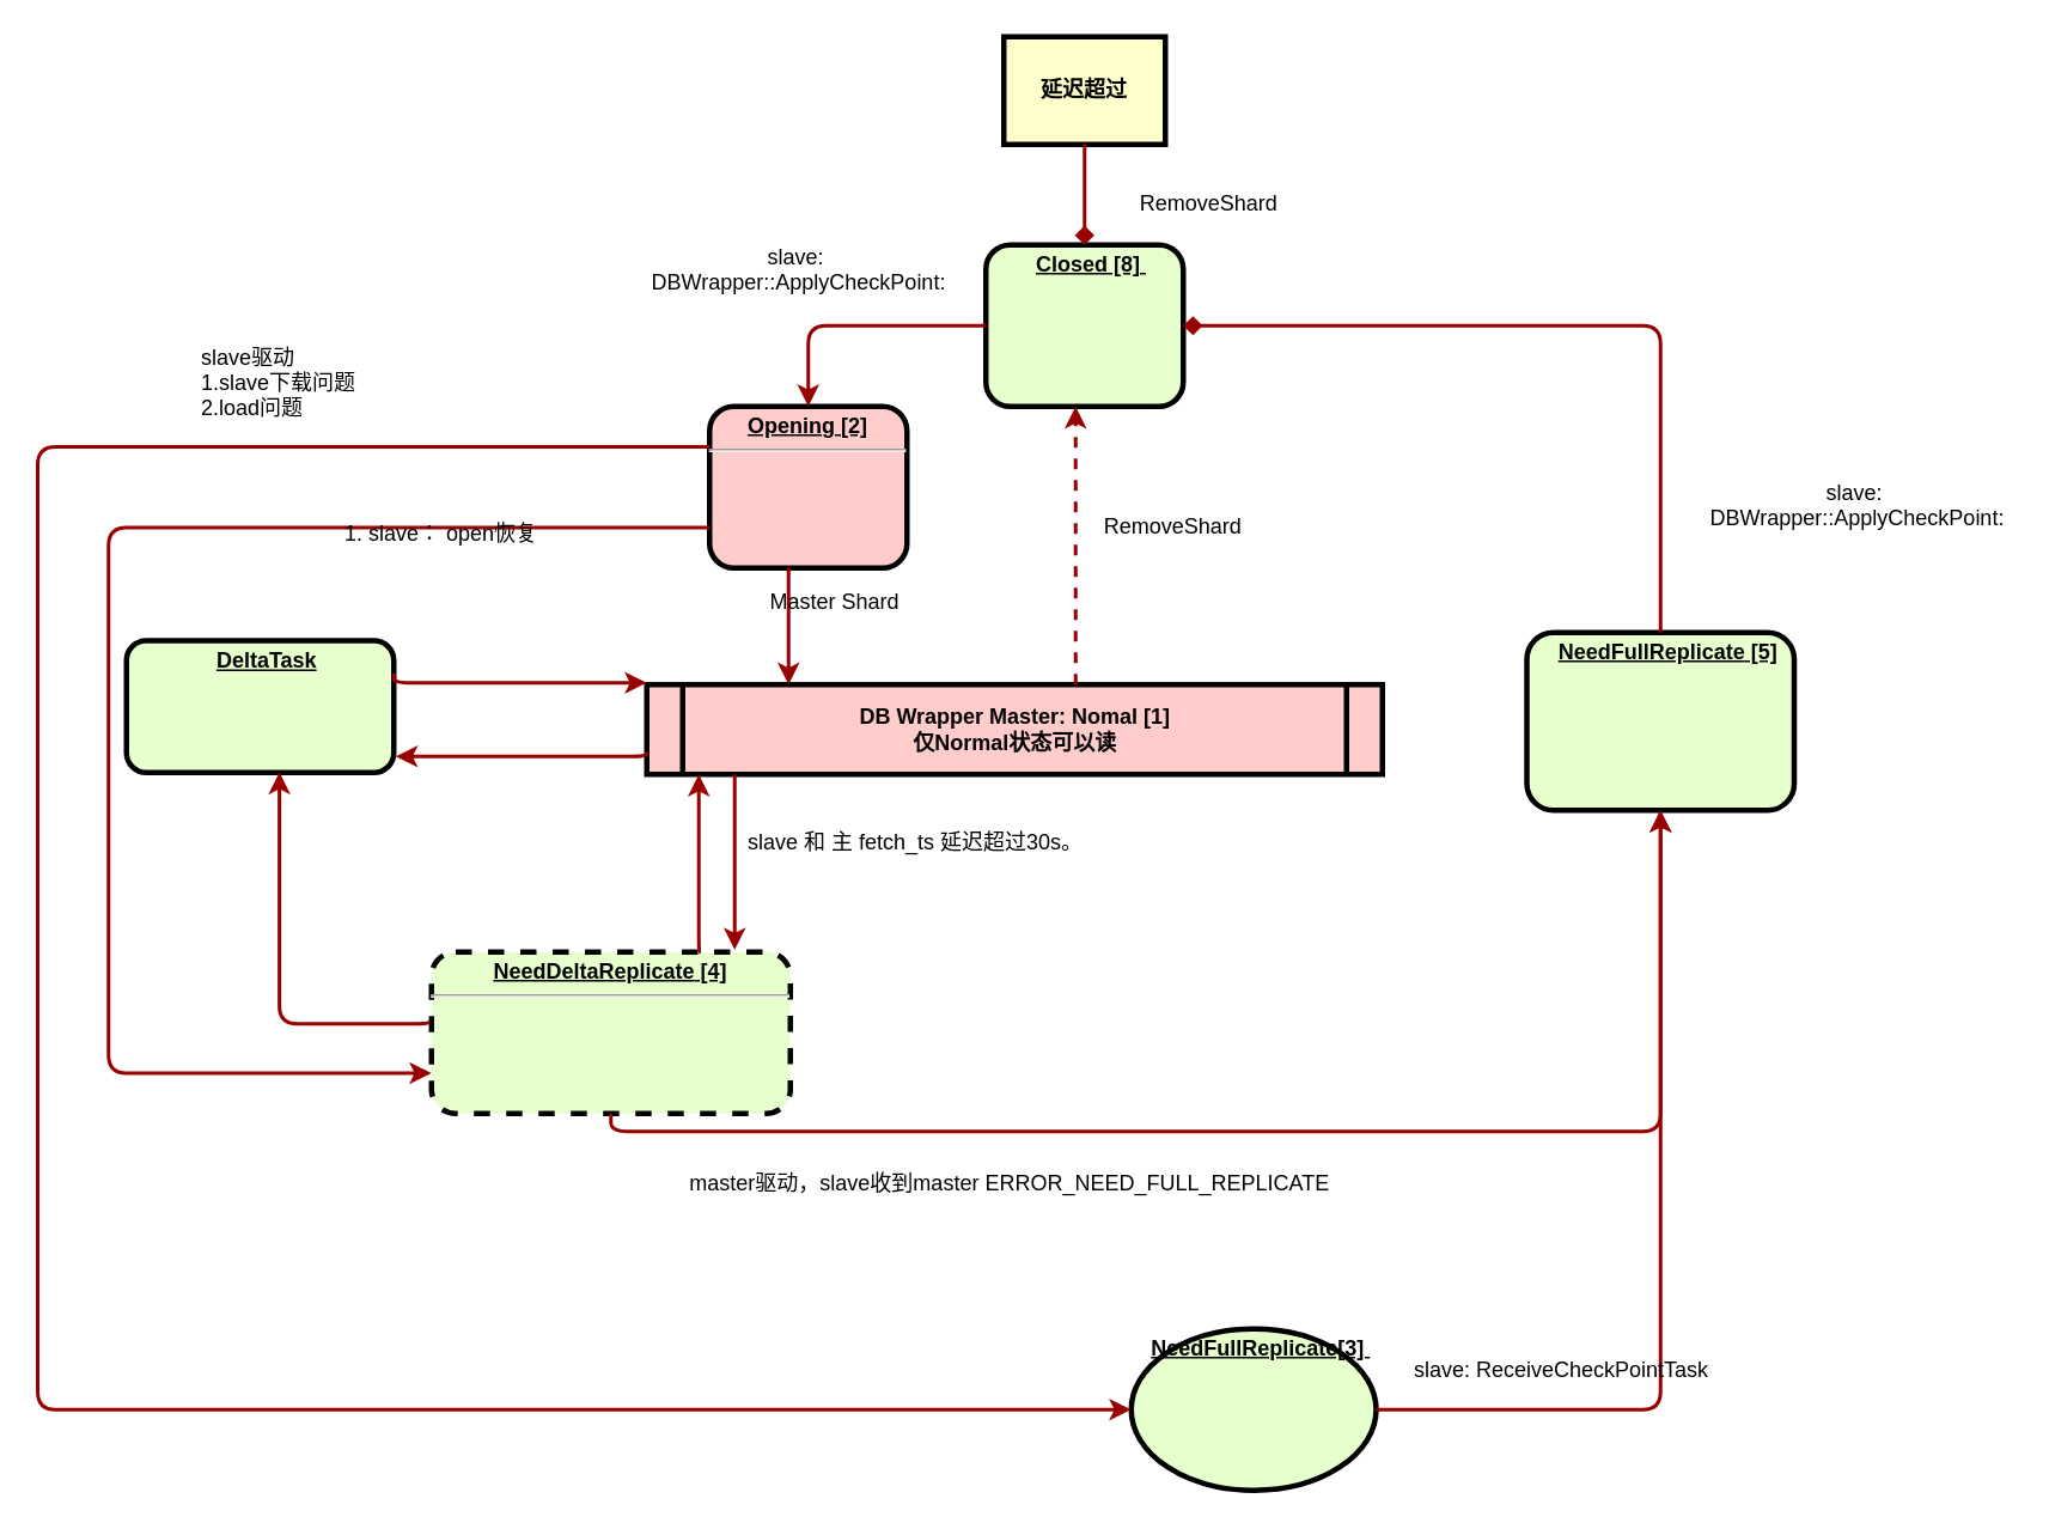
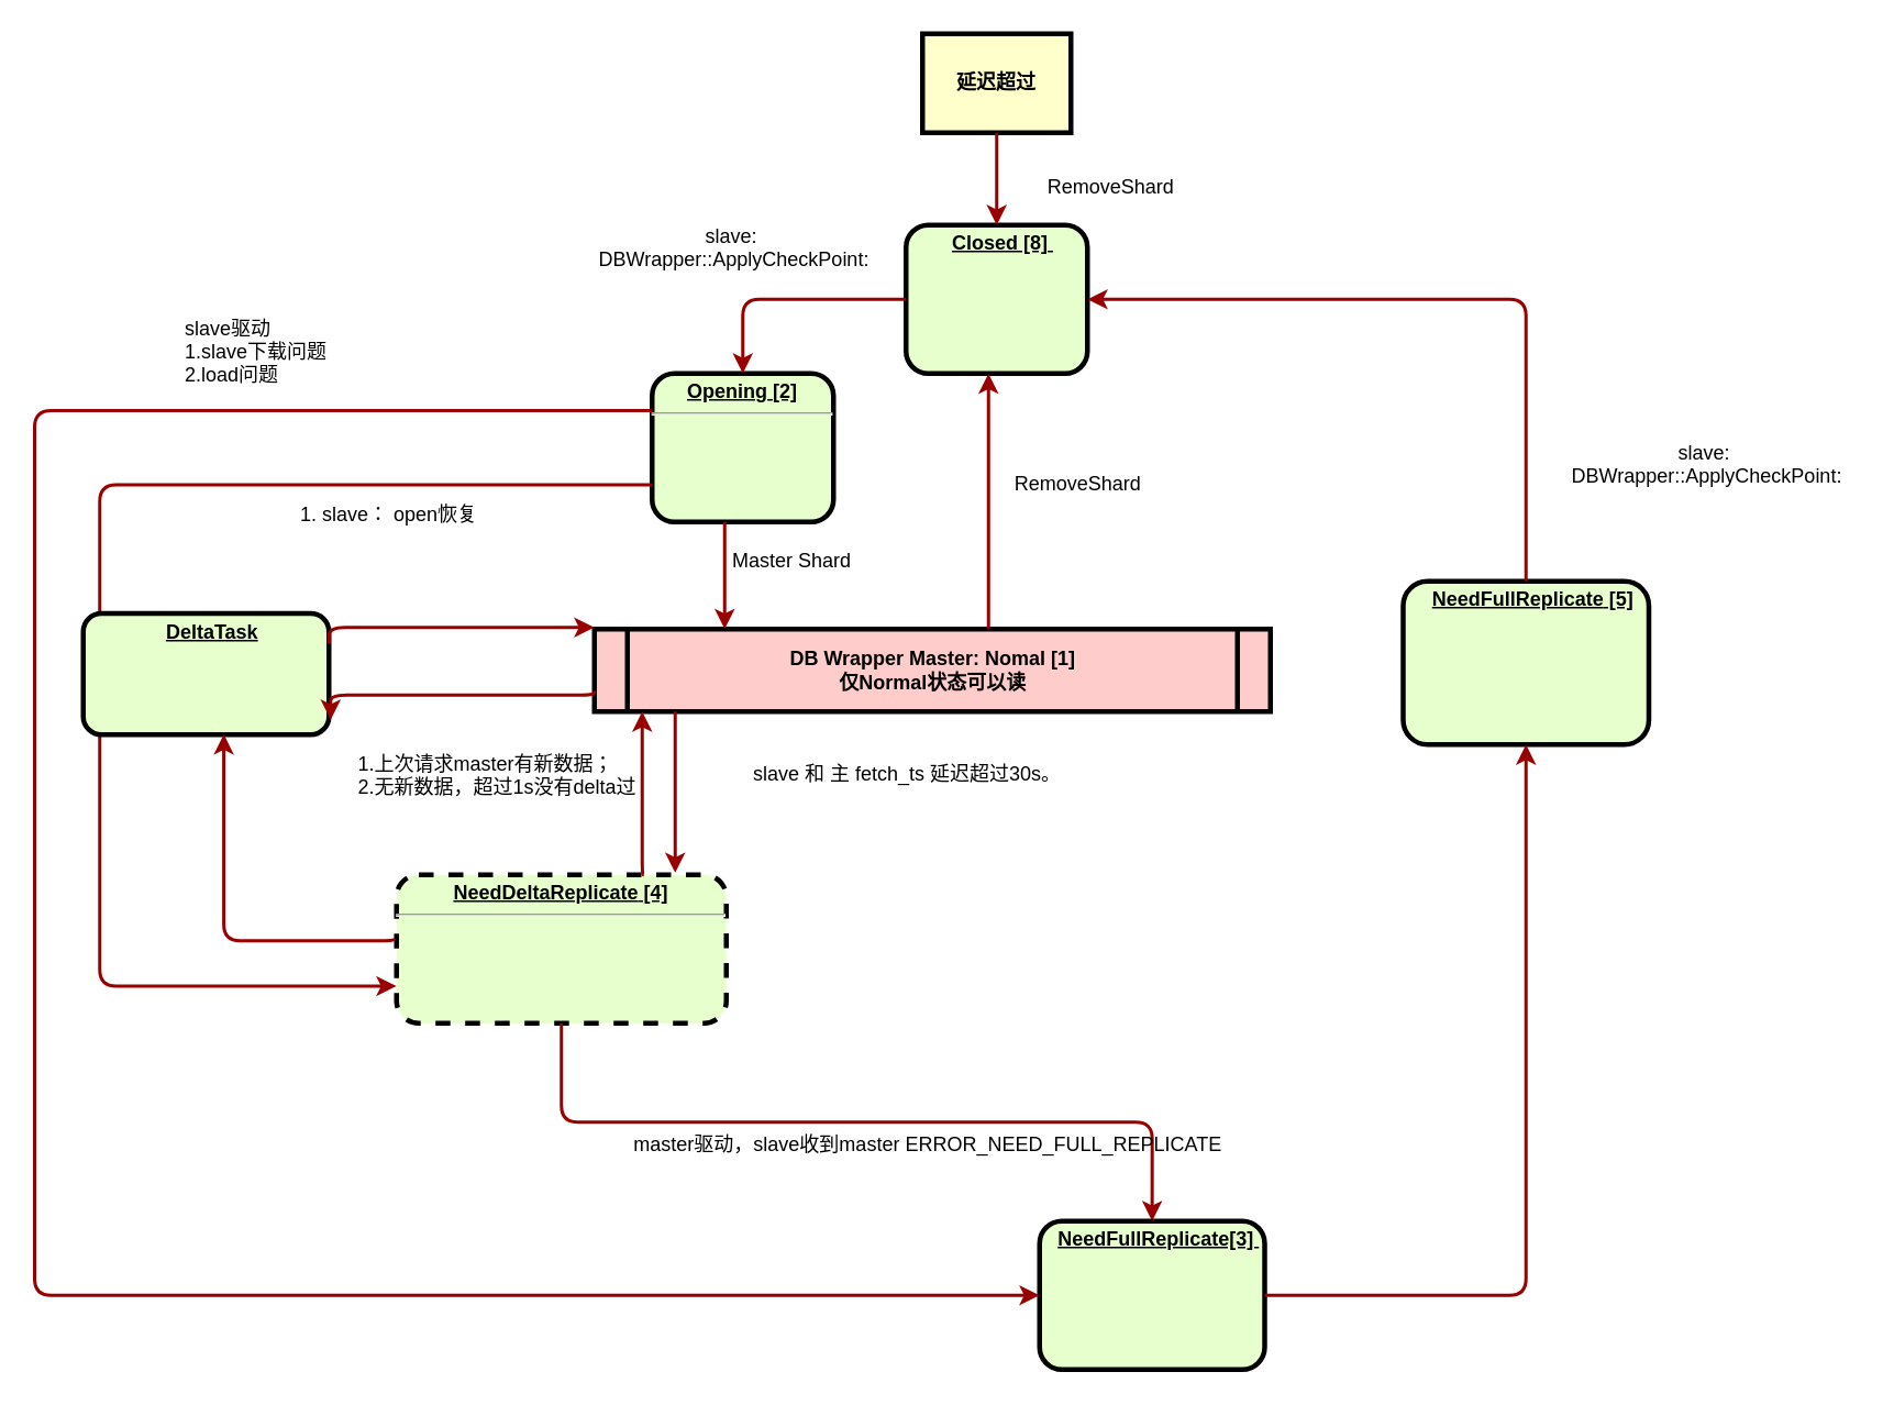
- <mxCell id="28" value="" style="elbow=horizontal;strokeColor=#990000;strokeWidth=2;entryX=0.5;entryY=0;entryDx=0;entryDy=0;exitX=0.5;exitY=1;exitDx=0;exitDy=0;endArrow=diamond;" edge="1" parent="1" source="27" target="4"><mxGeometry width="100" height="100" relative="1" as="geometry"><mxPoint x="590" y="90" as="sourcePoint" /><mxPoint x="590" y="245" as="targetPoint" /></mxGeometry></mxCell>
+ <mxCell id="28" value="" style="elbow=horizontal;strokeColor=#990000;strokeWidth=2;entryX=0.5;entryY=0;entryDx=0;entryDy=0;exitX=0.5;exitY=1;exitDx=0;exitDy=0;" edge="1" parent="1" source="27" target="4"><mxGeometry width="100" height="100" relative="1" as="geometry"><mxPoint x="590" y="90" as="sourcePoint" /><mxPoint x="590" y="245" as="targetPoint" /></mxGeometry></mxCell>
- <mxCell id="25" value="" style="edgeStyle=orthogonalEdgeStyle;elbow=horizontal;strokeColor=#990000;strokeWidth=2;exitX=0.5;exitY=0;exitDx=0;exitDy=0;entryX=1;entryY=0.5;entryDx=0;entryDy=0;endArrow=diamond;" edge="1" parent="1" source="5" target="4"><mxGeometry width="100" height="100" relative="1" as="geometry"><mxPoint x="787" y="555" as="sourcePoint" /><mxPoint x="935" y="461" as="targetPoint" /></mxGeometry></mxCell>
+ <mxCell id="25" value="" style="edgeStyle=orthogonalEdgeStyle;elbow=horizontal;strokeColor=#990000;strokeWidth=2;exitX=0.5;exitY=0;exitDx=0;exitDy=0;entryX=1;entryY=0.5;entryDx=0;entryDy=0;" edge="1" parent="1" source="5" target="4"><mxGeometry width="100" height="100" relative="1" as="geometry"><mxPoint x="787" y="555" as="sourcePoint" /><mxPoint x="935" y="461" as="targetPoint" /></mxGeometry></mxCell>
- <mxCell id="2" value="&lt;p style=&quot;margin: 0px; margin-top: 4px; text-align: center; text-decoration: underline;&quot;&gt;&lt;span style=&quot;background-color: initial;&quot;&gt;Opening&lt;/span&gt;&lt;strong&gt;&amp;nbsp;&lt;/strong&gt;&lt;span style=&quot;background-color: initial;&quot;&gt;[2]&lt;/span&gt;&lt;strong&gt;&lt;br&gt;&lt;/strong&gt;&lt;/p&gt;&lt;hr&gt;&lt;p style=&quot;margin: 0px; margin-left: 8px;&quot;&gt;&lt;/p&gt;&lt;div class=&quot;lake-content&quot;&gt;&lt;p style=&quot;margin: 0px; padding: 0px; min-height: 24px;&quot; class=&quot;ne-p&quot; id=&quot;u4ac3bd98&quot;&gt;&lt;br&gt;&lt;/p&gt;&lt;/div&gt;" style="verticalAlign=middle;align=center;overflow=fill;fontSize=12;fontFamily=Helvetica;html=1;rounded=1;fontStyle=1;strokeWidth=3;fillColor=#ffcccc;" parent="1" vertex="1"><mxGeometry x="395" y="226" width="110" height="90" as="geometry" /></mxCell>
+ <mxCell id="2" value="&lt;p style=&quot;margin: 0px; margin-top: 4px; text-align: center; text-decoration: underline;&quot;&gt;&lt;span style=&quot;background-color: initial;&quot;&gt;Opening&lt;/span&gt;&lt;strong&gt;&amp;nbsp;&lt;/strong&gt;&lt;span style=&quot;background-color: initial;&quot;&gt;[2]&lt;/span&gt;&lt;strong&gt;&lt;br&gt;&lt;/strong&gt;&lt;/p&gt;&lt;hr&gt;&lt;p style=&quot;margin: 0px; margin-left: 8px;&quot;&gt;&lt;/p&gt;&lt;div class=&quot;lake-content&quot;&gt;&lt;p style=&quot;margin: 0px; padding: 0px; min-height: 24px;&quot; class=&quot;ne-p&quot; id=&quot;u4ac3bd98&quot;&gt;&lt;br&gt;&lt;/p&gt;&lt;/div&gt;" style="verticalAlign=middle;align=center;overflow=fill;fontSize=12;fontFamily=Helvetica;html=1;rounded=1;fontStyle=1;strokeWidth=3;fillColor=#E6FFCC" parent="1" vertex="1"><mxGeometry x="395" y="226" width="110" height="90" as="geometry" /></mxCell>
- <mxCell id="17" value="1. slave： open恢复&#10;&#10;" style="text;spacingTop=-5;align=left;" vertex="1" parent="1"><mxGeometry x="190" y="288" width="170" height="27" as="geometry" /></mxCell>
+ <mxCell id="17" value="1. slave： open恢复&#10;&#10;" style="text;spacingTop=-5;align=left;" vertex="1" parent="1"><mxGeometry x="180" y="303" width="170" height="27" as="geometry" /></mxCell>
- <mxCell id="10" value="" style="edgeStyle=elbowEdgeStyle;elbow=horizontal;strokeColor=#990000;strokeWidth=2;dashed=1;" parent="1" source="3" target="4" edge="1"><mxGeometry width="100" height="100" relative="1" as="geometry"><mxPoint x="539" y="360" as="sourcePoint" /><mxPoint x="639" y="260" as="targetPoint" /><Array as="points"><mxPoint x="599" y="300" /></Array></mxGeometry></mxCell>
+ <mxCell id="10" value="" style="edgeStyle=elbowEdgeStyle;elbow=horizontal;strokeColor=#990000;strokeWidth=2" parent="1" source="3" target="4" edge="1"><mxGeometry width="100" height="100" relative="1" as="geometry"><mxPoint x="539" y="360" as="sourcePoint" /><mxPoint x="639" y="260" as="targetPoint" /><Array as="points"><mxPoint x="599" y="300" /></Array></mxGeometry></mxCell>
- <mxCell id="9" value="Master Shard" style="text;spacingTop=-5;align=center" parent="1" vertex="1"><mxGeometry x="450" y="326" width="30" height="20" as="geometry" /></mxCell>
+ <mxCell id="9" value="Master Shard" style="text;spacingTop=-5;align=center" parent="1" vertex="1"><mxGeometry x="465" y="331" width="30" height="20" as="geometry" /></mxCell>
- <mxCell id="18" value="&lt;p style=&quot;margin: 0px; margin-top: 4px; text-align: center; text-decoration: underline;&quot;&gt;&lt;/p&gt;&lt;p style=&quot;margin: 0px; margin-left: 8px;&quot;&gt;&lt;strong&gt;&lt;u&gt;DeltaTask&lt;/u&gt;&lt;br&gt;&lt;/strong&gt;&lt;br&gt;&lt;/p&gt;" style="verticalAlign=middle;align=center;overflow=fill;fontSize=12;fontFamily=Helvetica;html=1;rounded=1;fontStyle=1;strokeWidth=3;fillColor=#E6FFCC" vertex="1" parent="1"><mxGeometry x="70" y="356.5" width="149" height="73.5" as="geometry" /></mxCell>
+ <mxCell id="18" value="&lt;p style=&quot;margin: 0px; margin-top: 4px; text-align: center; text-decoration: underline;&quot;&gt;&lt;/p&gt;&lt;p style=&quot;margin: 0px; margin-left: 8px;&quot;&gt;&lt;strong&gt;&lt;u&gt;DeltaTask&lt;/u&gt;&lt;br&gt;&lt;/strong&gt;&lt;br&gt;&lt;/p&gt;" style="verticalAlign=middle;align=center;overflow=fill;fontSize=12;fontFamily=Helvetica;html=1;rounded=1;fontStyle=1;strokeWidth=3;fillColor=#E6FFCC" vertex="1" parent="1"><mxGeometry x="50" y="371.5" width="149" height="73.5" as="geometry" /></mxCell>
+ <mxCell id="21" value="&#10;1.上次请求master有新数据；&#10;2.无新数据，超过1s没有delta过" style="text;spacingTop=-5;align=left;" vertex="1" parent="1"><mxGeometry x="215" y="440.5" width="180" height="59" as="geometry" /></mxCell>
- <mxCell id="13" value="slave 和 主 fetch_ts 延迟超过30s。&#10;" style="text;spacingTop=-5;align=center" parent="1" vertex="1"><mxGeometry x="495" y="460" width="30" height="20" as="geometry" /></mxCell>
+ <mxCell id="13" value="slave 和 主 fetch_ts 延迟超过30s。&#10;" style="text;spacingTop=-5;align=center" parent="1" vertex="1"><mxGeometry x="535" y="460" width="30" height="20" as="geometry" /></mxCell>
- <mxCell id="32" value="" style="edgeStyle=orthogonalEdgeStyle;elbow=horizontal;strokeColor=#990000;strokeWidth=2;exitX=0.5;exitY=1;exitDx=0;exitDy=0;" edge="1" parent="1" source="6" target="5"><mxGeometry width="100" height="100" relative="1" as="geometry"><mxPoint x="559" y="191" as="sourcePoint" /><mxPoint x="460" y="236" as="targetPoint" /></mxGeometry></mxCell>
+ <mxCell id="32" value="" style="edgeStyle=orthogonalEdgeStyle;elbow=horizontal;strokeColor=#990000;strokeWidth=2;exitX=0.5;exitY=1;exitDx=0;exitDy=0;entryX=0.5;entryY=0;entryDx=0;entryDy=0;" edge="1" parent="1" source="6" target="7"><mxGeometry width="100" height="100" relative="1" as="geometry"><mxPoint x="559" y="191" as="sourcePoint" /><mxPoint x="460" y="236" as="targetPoint" /></mxGeometry></mxCell>
- <mxCell id="33" value="master驱动，slave收到master ERROR_NEED_FULL_REPLICATE" style="text;spacingTop=-5;align=center" vertex="1" parent="1"><mxGeometry x="370" y="650" width="385" height="20" as="geometry" /></mxCell>
+ <mxCell id="33" value="master驱动，slave收到master ERROR_NEED_FULL_REPLICATE" style="text;spacingTop=-5;align=center" vertex="1" parent="1"><mxGeometry x="370" y="685" width="385" height="20" as="geometry" /></mxCell>
- <mxCell id="24" value="&#10;slave: ReceiveCheckPointTask" style="text;spacingTop=-5;align=center" vertex="1" parent="1"><mxGeometry x="780" y="740" width="180" height="45" as="geometry" /></mxCell>
- <mxCell id="7" value="&lt;p style=&quot;margin: 0px; margin-top: 4px; text-align: center; text-decoration: underline;&quot;&gt;&lt;/p&gt;&lt;p style=&quot;margin: 0px; margin-left: 8px;&quot;&gt;&lt;span style=&quot;text-decoration-line: underline; background-color: initial;&quot;&gt;NeedFullReplicate[3]&amp;nbsp;&lt;/span&gt;&lt;/p&gt;&lt;p style=&quot;margin: 0px; margin-left: 8px;&quot;&gt;&lt;br&gt;&lt;/p&gt;" style="ellipse;verticalAlign=middle;align=center;overflow=fill;fontSize=12;fontFamily=Helvetica;html=1;fontStyle=1;strokeWidth=3;fillColor=#E6FFCC;" parent="1" vertex="1"><mxGeometry x="630" y="740" width="136.5" height="90" as="geometry" /></mxCell>
+ <mxCell id="7" value="&lt;p style=&quot;margin: 0px; margin-top: 4px; text-align: center; text-decoration: underline;&quot;&gt;&lt;/p&gt;&lt;p style=&quot;margin: 0px; margin-left: 8px;&quot;&gt;&lt;span style=&quot;text-decoration-line: underline; background-color: initial;&quot;&gt;NeedFullReplicate[3]&amp;nbsp;&lt;/span&gt;&lt;/p&gt;&lt;p style=&quot;margin: 0px; margin-left: 8px;&quot;&gt;&lt;br&gt;&lt;/p&gt;" style="verticalAlign=middle;align=center;overflow=fill;fontSize=12;fontFamily=Helvetica;html=1;rounded=1;fontStyle=1;strokeWidth=3;fillColor=#E6FFCC" parent="1" vertex="1"><mxGeometry x="630" y="740" width="136.5" height="90" as="geometry" /></mxCell>
